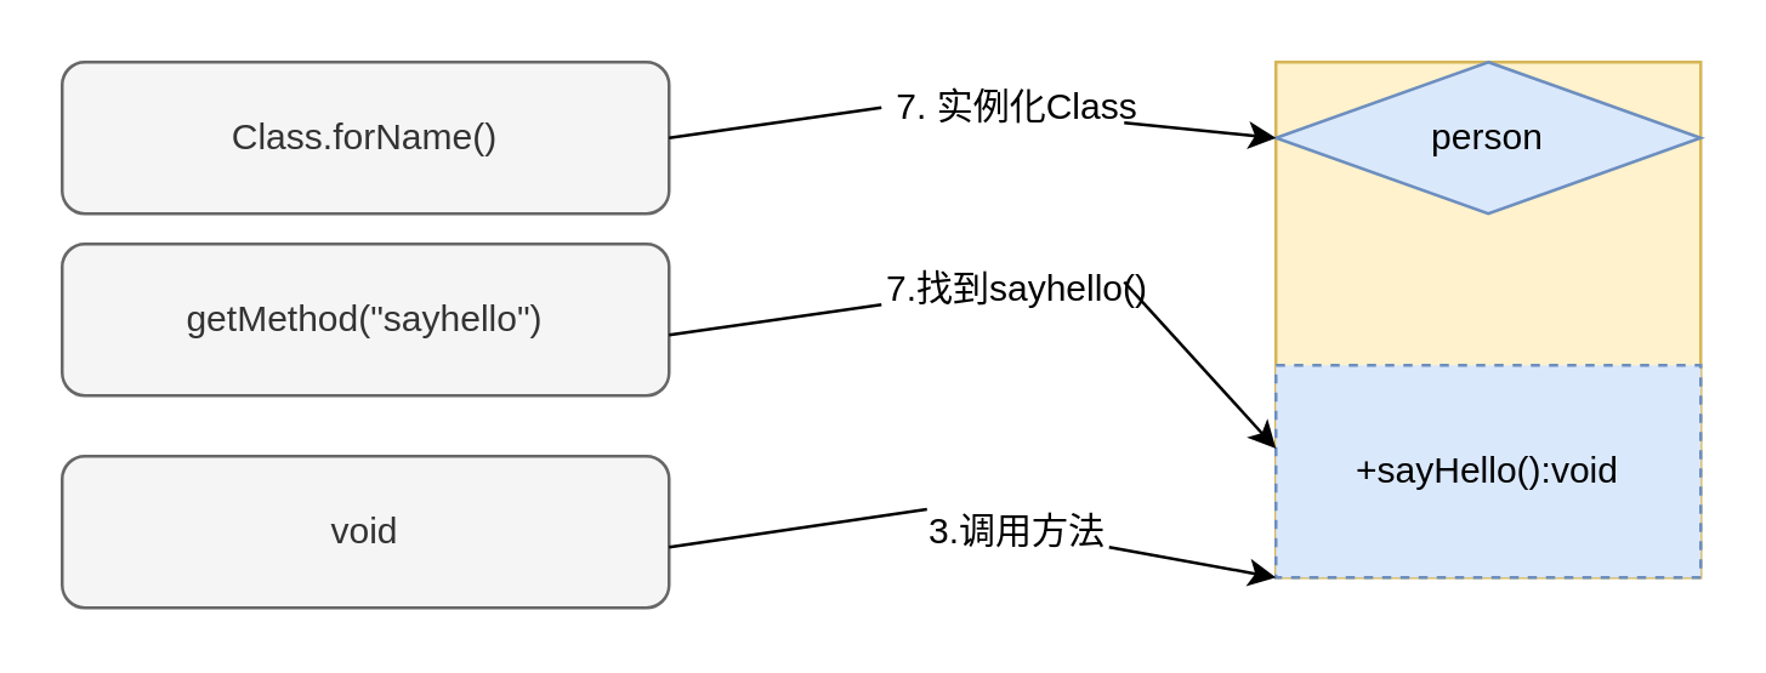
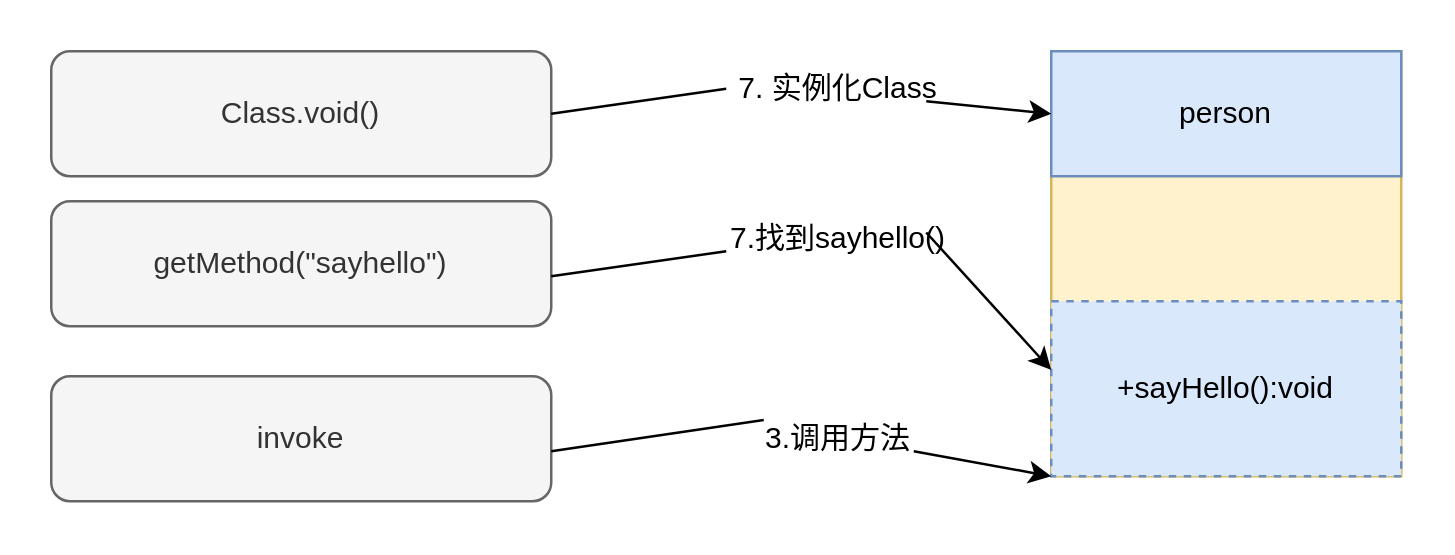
- <mxCell id="2" value="Class.forName()" style="rounded=1;whiteSpace=wrap;html=1;fillColor=#f5f5f5;fontColor=#333333;strokeColor=#666666;" vertex="1" parent="1"><mxGeometry x="20" y="20" width="200" height="50" as="geometry" /></mxCell>
+ <mxCell id="2" value="Class.void()" style="rounded=1;whiteSpace=wrap;html=1;fillColor=#f5f5f5;fontColor=#333333;strokeColor=#666666;" vertex="1" parent="1"><mxGeometry x="20" y="20" width="200" height="50" as="geometry" /></mxCell>
- <mxCell id="6" value="person&lt;br&gt;" style="rhombus;whiteSpace=wrap;html=1;fillColor=#dae8fc;strokeColor=#6c8ebf;" vertex="1" parent="1"><mxGeometry x="420" y="20" width="140" height="50" as="geometry" /></mxCell>
+ <mxCell id="6" value="person&lt;br&gt;" style="rounded=0;whiteSpace=wrap;html=1;fillColor=#dae8fc;strokeColor=#6c8ebf;" vertex="1" parent="1"><mxGeometry x="420" y="20" width="140" height="50" as="geometry" /></mxCell>
- <mxCell id="4" value="void" style="rounded=1;whiteSpace=wrap;html=1;fillColor=#f5f5f5;fontColor=#333333;strokeColor=#666666;" vertex="1" parent="1"><mxGeometry x="20" y="150" width="200" height="50" as="geometry" /></mxCell>
+ <mxCell id="4" value="invoke" style="rounded=1;whiteSpace=wrap;html=1;fillColor=#f5f5f5;fontColor=#333333;strokeColor=#666666;" vertex="1" parent="1"><mxGeometry x="20" y="150" width="200" height="50" as="geometry" /></mxCell>
